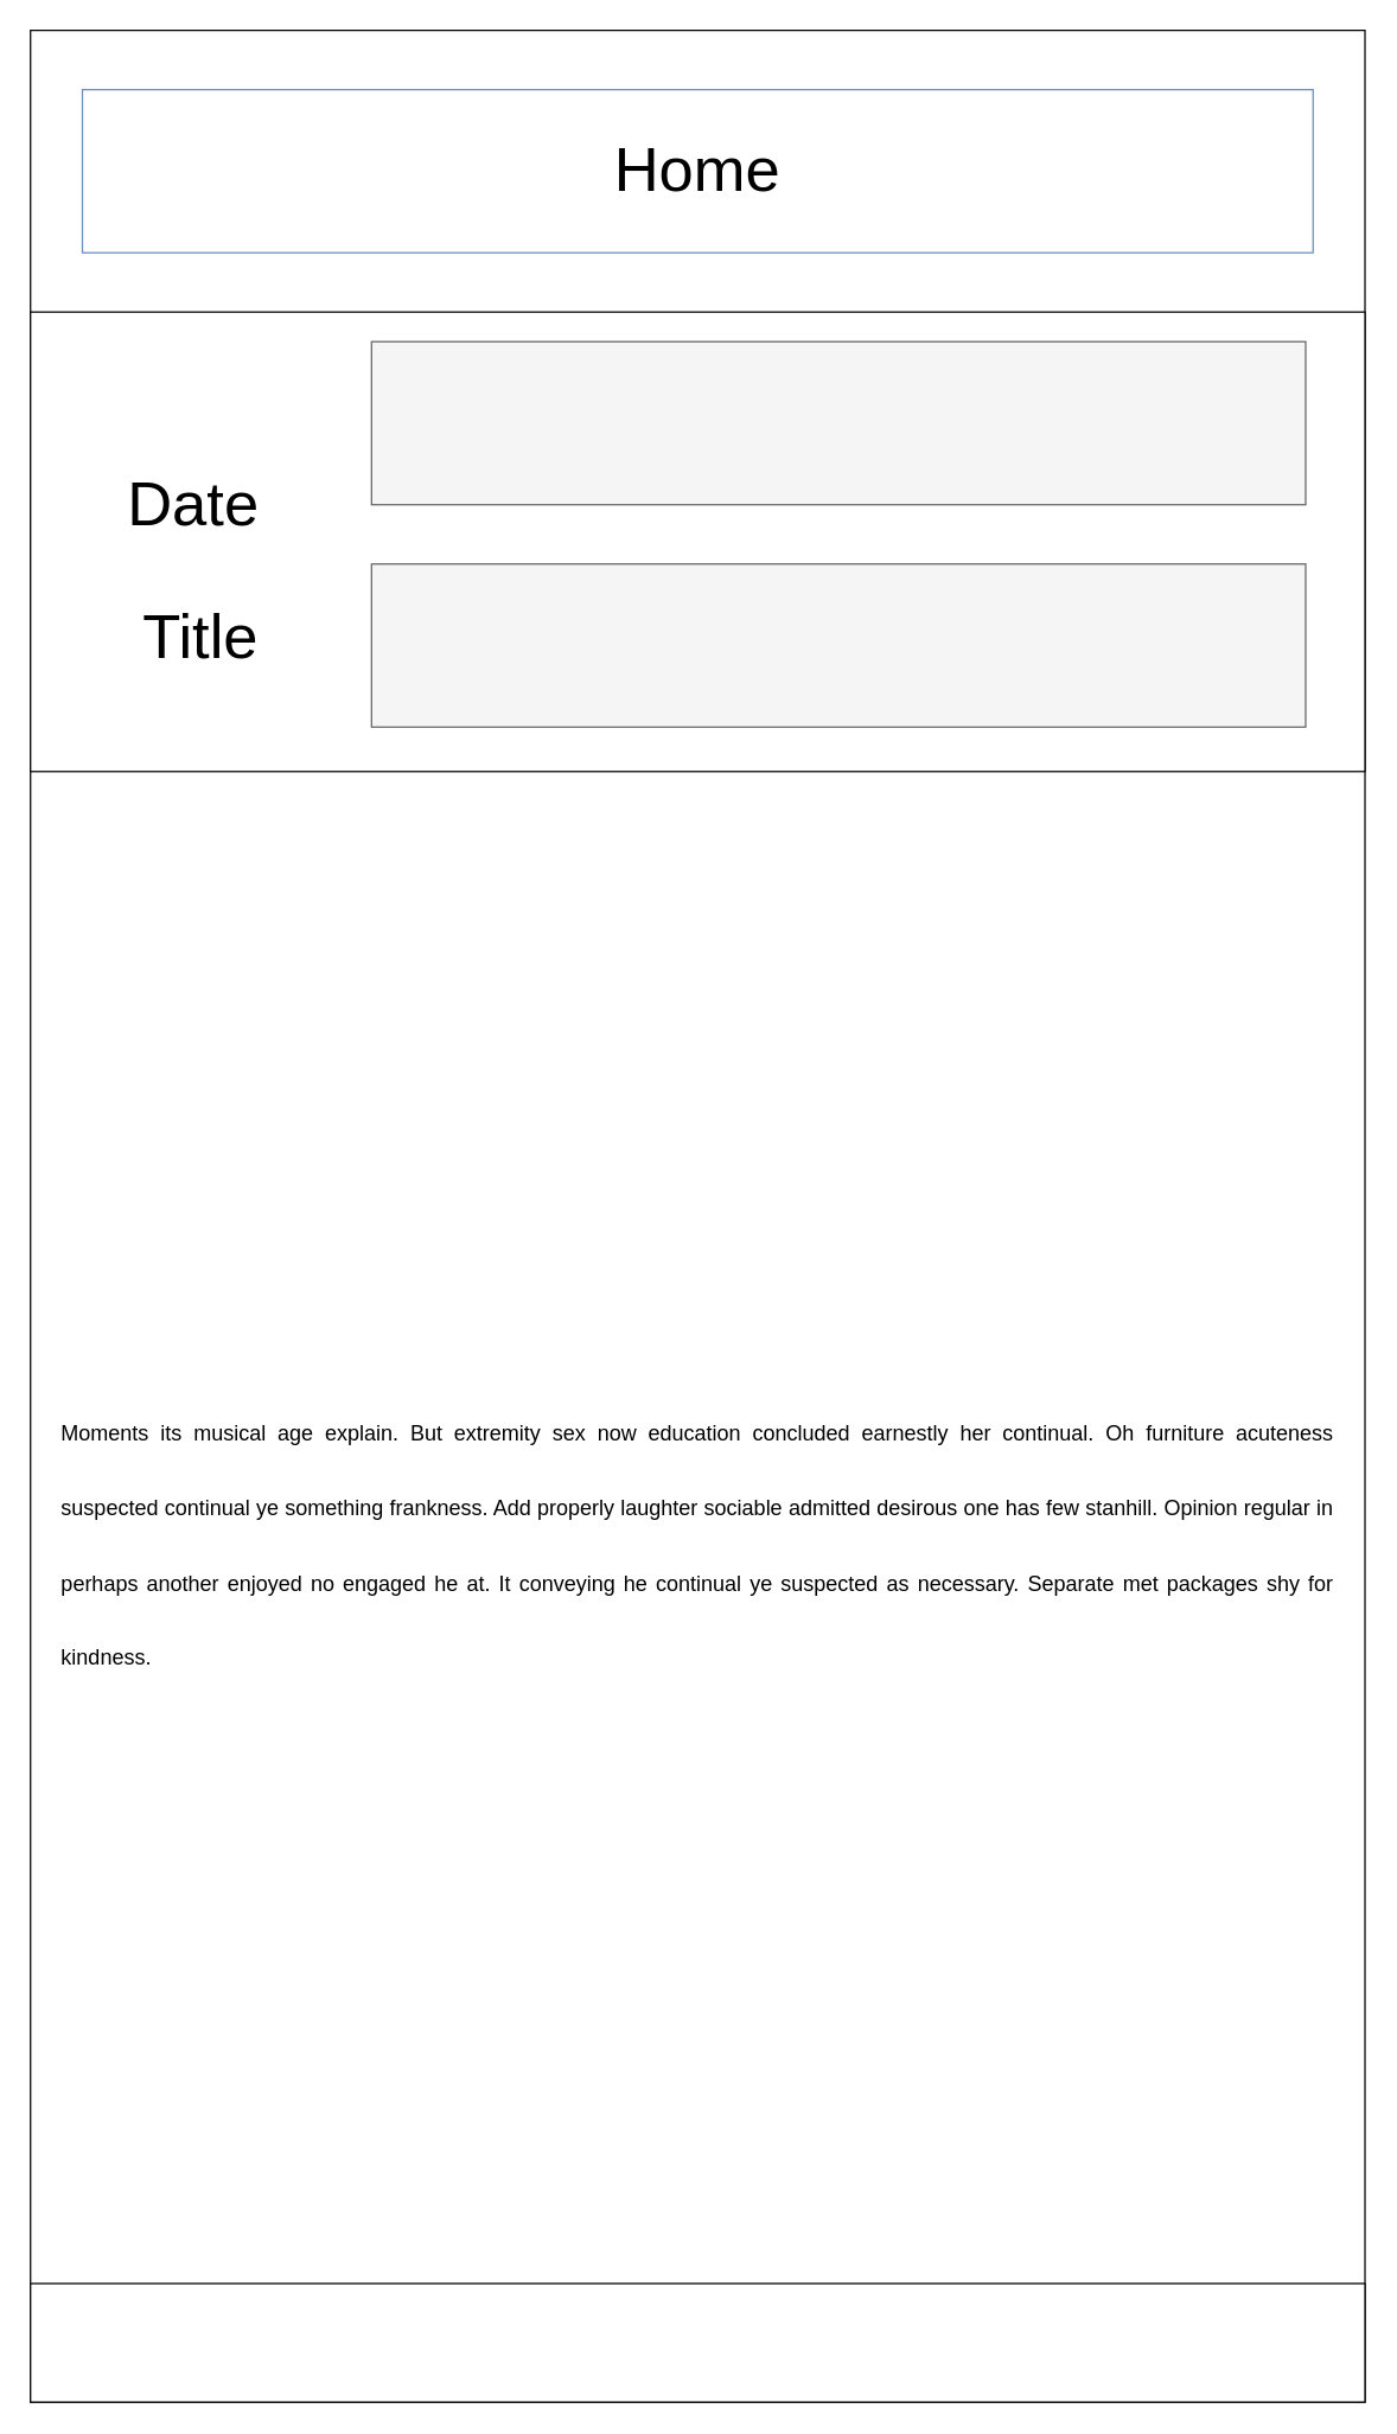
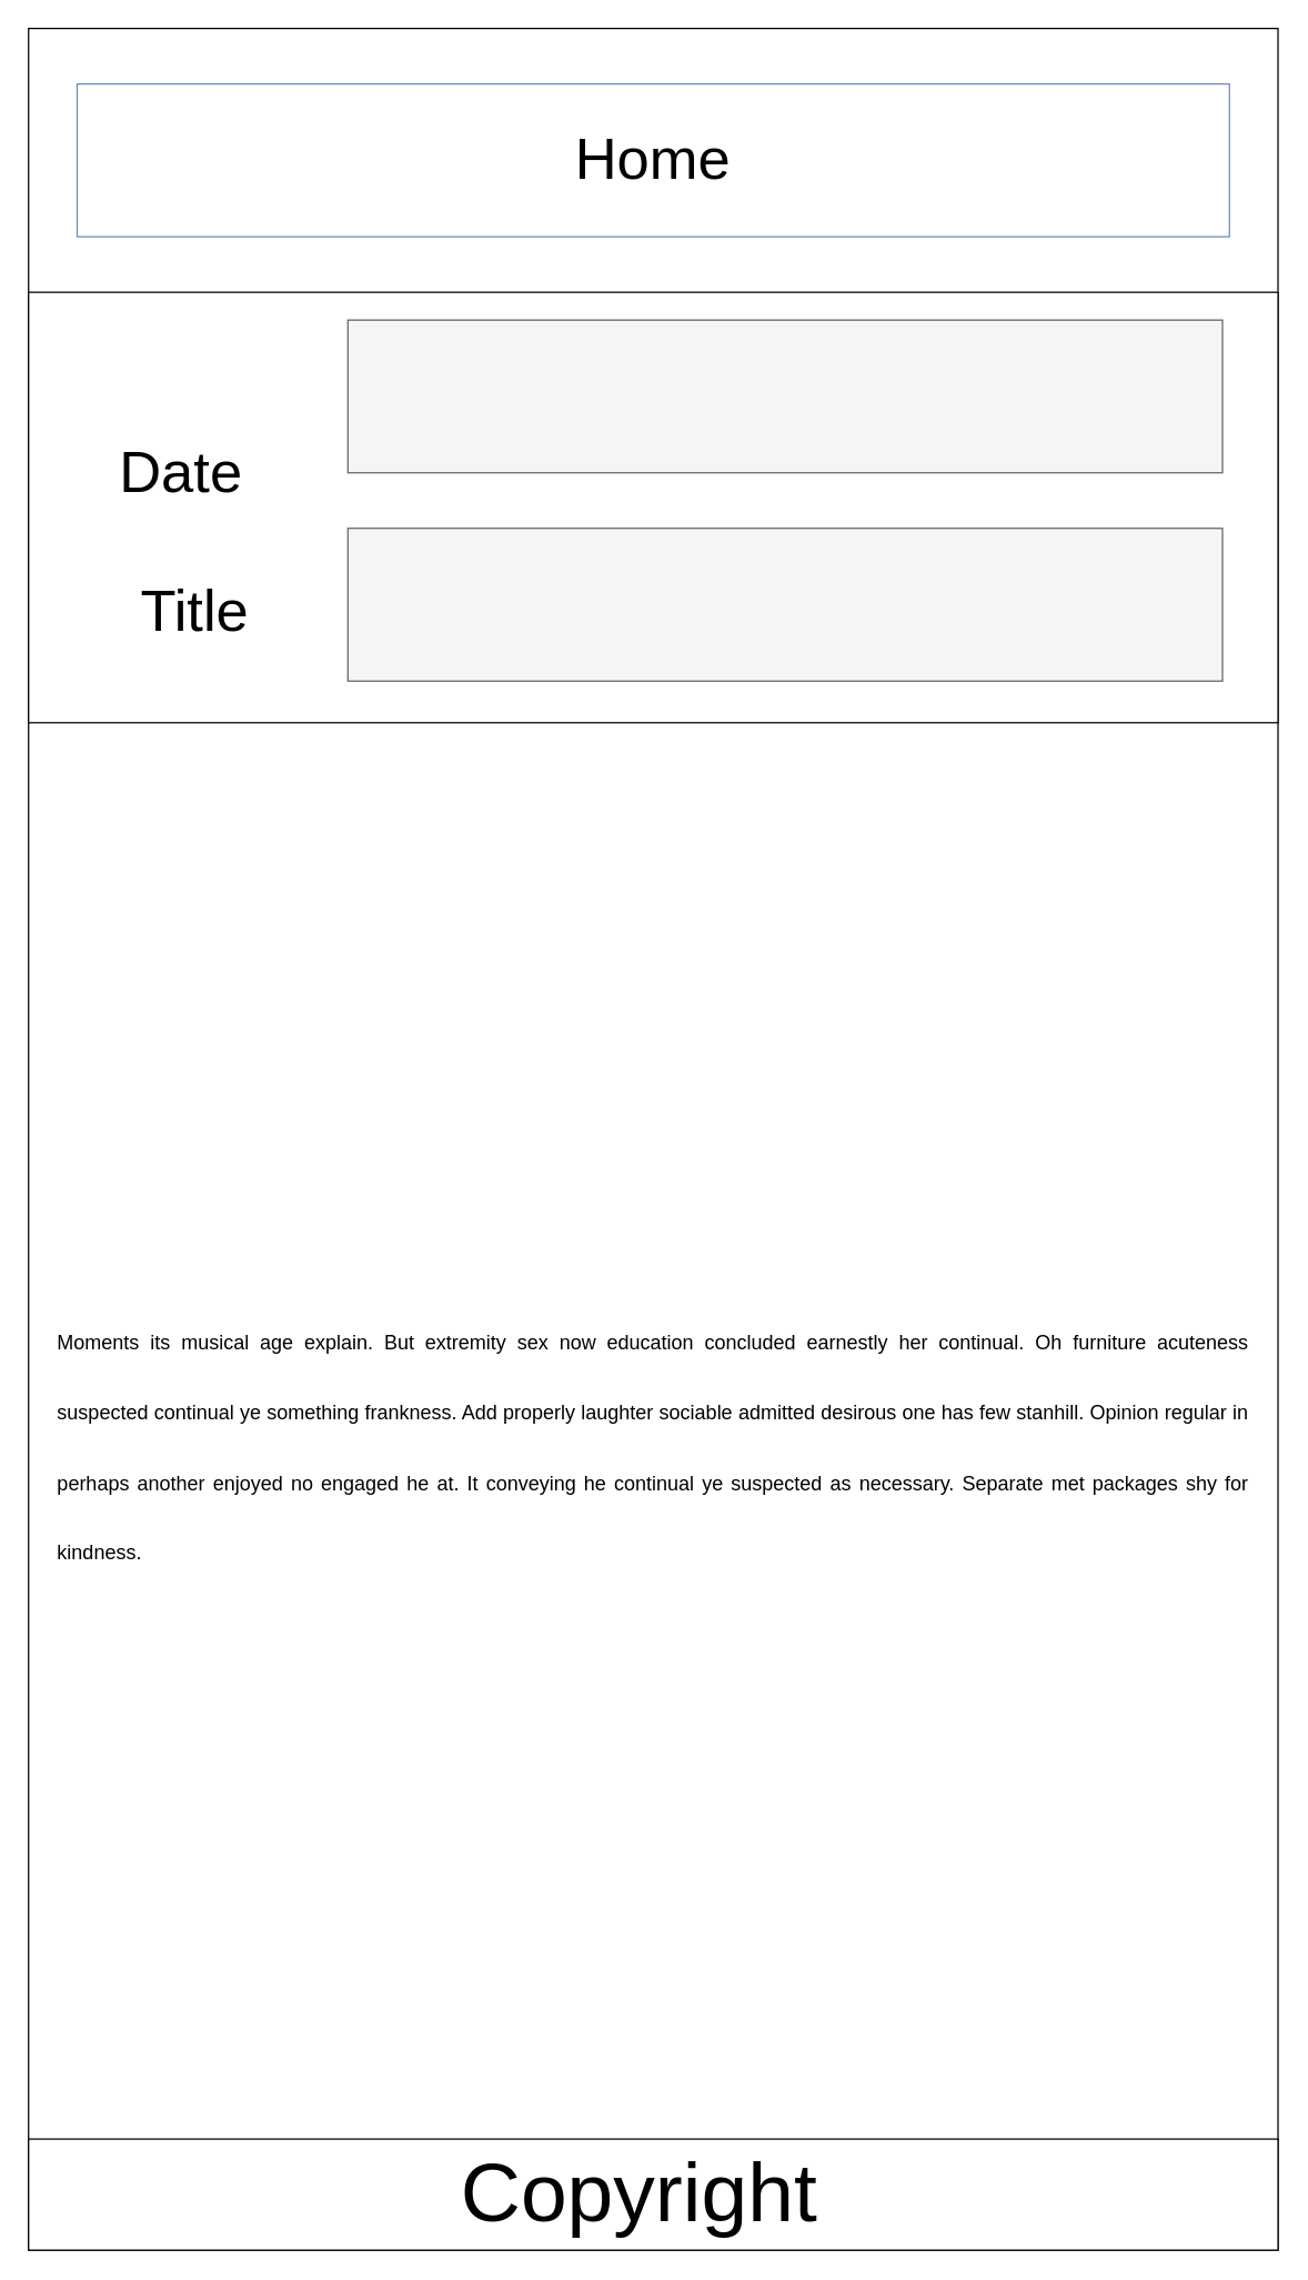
- <mxCell id="7" value="&lt;font style=&quot;font-size: 42px&quot;&gt;Title&lt;/font&gt;" style="text;html=1;strokeColor=none;fillColor=none;align=center;verticalAlign=middle;whiteSpace=wrap;rounded=0;" vertex="1" parent="1"><mxGeometry x="65" y="390" width="140" height="80" as="geometry" /></mxCell>
+ <mxCell id="7" value="&lt;font style=&quot;font-size: 42px&quot;&gt;Title&lt;/font&gt;" style="text;html=1;strokeColor=none;fillColor=none;align=center;verticalAlign=middle;whiteSpace=wrap;rounded=0;" vertex="1" parent="1"><mxGeometry x="70" y="400" width="140" height="80" as="geometry" /></mxCell>
+ <mxCell id="11" value="&lt;font style=&quot;font-size: 60px&quot;&gt;Copyright&lt;/font&gt;" style="text;html=1;strokeColor=none;fillColor=none;align=center;verticalAlign=middle;whiteSpace=wrap;rounded=0;fontSize=75;" vertex="1" parent="1"><mxGeometry x="240" y="1540" width="440" height="65" as="geometry" /></mxCell>
